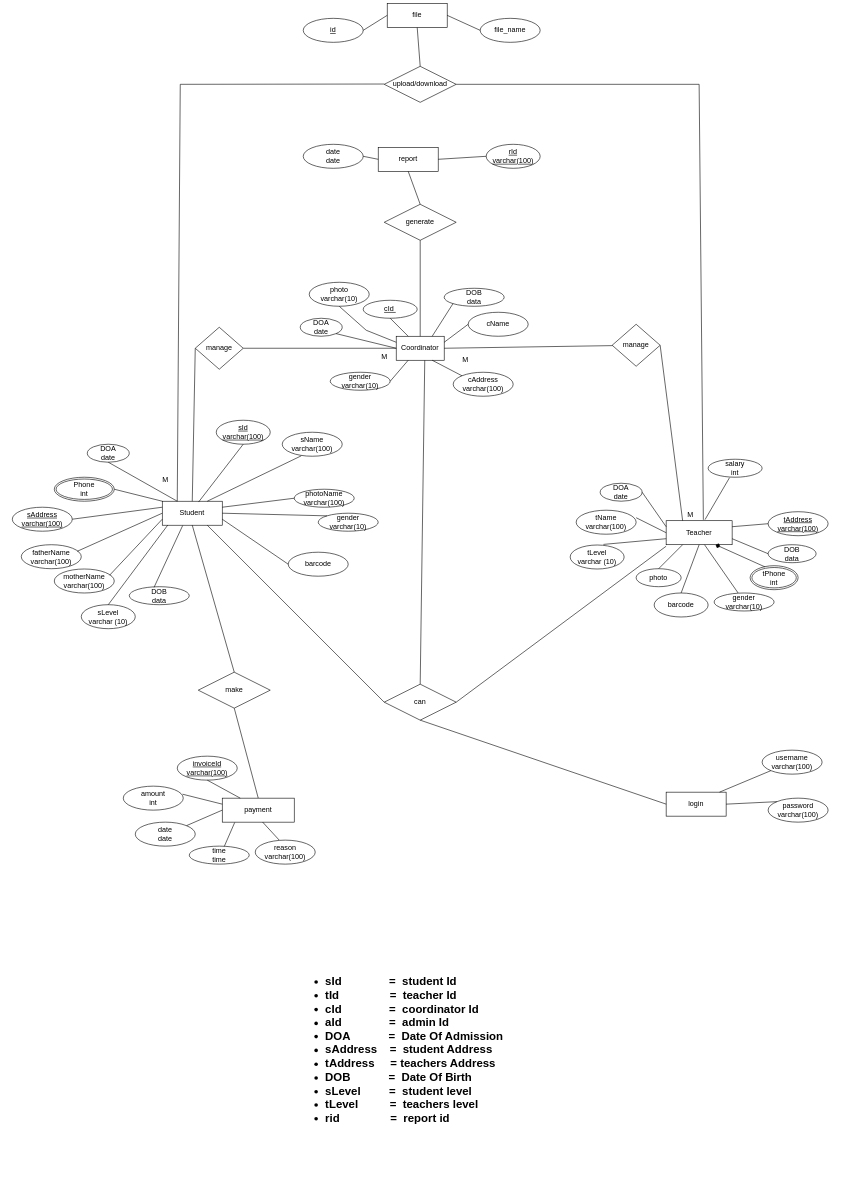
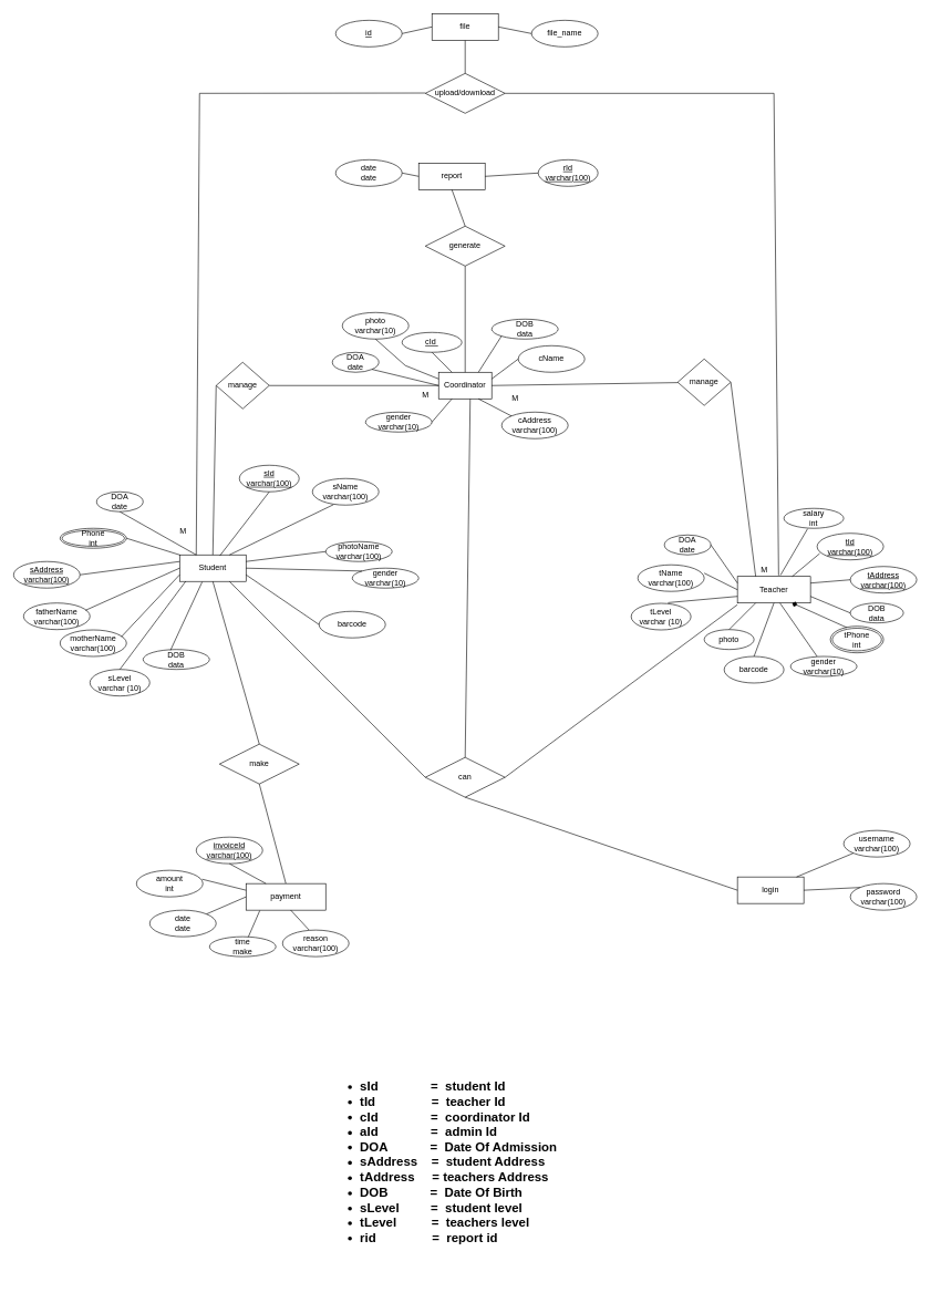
- <mxCell id="98" value="file" style="whiteSpace=wrap;html=1;align=center;" parent="1" vertex="1"><mxGeometry x="645" y="5" width="100" height="40" as="geometry" /></mxCell>
+ <mxCell id="98" value="file" style="whiteSpace=wrap;html=1;align=center;" parent="1" vertex="1"><mxGeometry x="650" y="20" width="100" height="40" as="geometry" /></mxCell>
- <mxCell id="10" value="Phone&lt;br&gt;int" style="ellipse;shape=doubleEllipse;margin=3;whiteSpace=wrap;html=1;align=center;" parent="1" vertex="1"><mxGeometry x="90" y="795" width="100" height="40" as="geometry" /></mxCell>
+ <mxCell id="10" value="Phone&lt;br&gt;int" style="ellipse;shape=doubleEllipse;margin=3;whiteSpace=wrap;html=1;align=center;" parent="1" vertex="1"><mxGeometry x="90" y="795" width="100" height="30" as="geometry" /></mxCell>
+ <mxCell id="6" value="tId&lt;br&gt;varchar(100)" style="ellipse;whiteSpace=wrap;html=1;align=center;fontStyle=4;" parent="1" vertex="1"><mxGeometry x="1230" y="802.5" width="100" height="40" as="geometry" /></mxCell>
+ <mxCell id="51" value="" style="endArrow=none;html=1;rounded=0;entryX=0.04;entryY=0.76;entryDx=0;entryDy=0;exitX=0.75;exitY=0;exitDx=0;exitDy=0;entryPerimeter=0;" parent="1" source="3" target="6" edge="1"><mxGeometry width="50" height="50" relative="1" as="geometry"><mxPoint x="1200" y="867.5" as="sourcePoint" /><mxPoint x="1250" y="817.5" as="targetPoint" /></mxGeometry></mxCell>
- <mxCell id="62" value="time&lt;br&gt;time" style="ellipse;whiteSpace=wrap;html=1;align=center;" parent="1" vertex="1"><mxGeometry x="315" y="1410" width="100" height="30" as="geometry" /></mxCell>
+ <mxCell id="62" value="time&lt;br&gt;make" style="ellipse;whiteSpace=wrap;html=1;align=center;" parent="1" vertex="1"><mxGeometry x="315" y="1410" width="100" height="30" as="geometry" /></mxCell>
